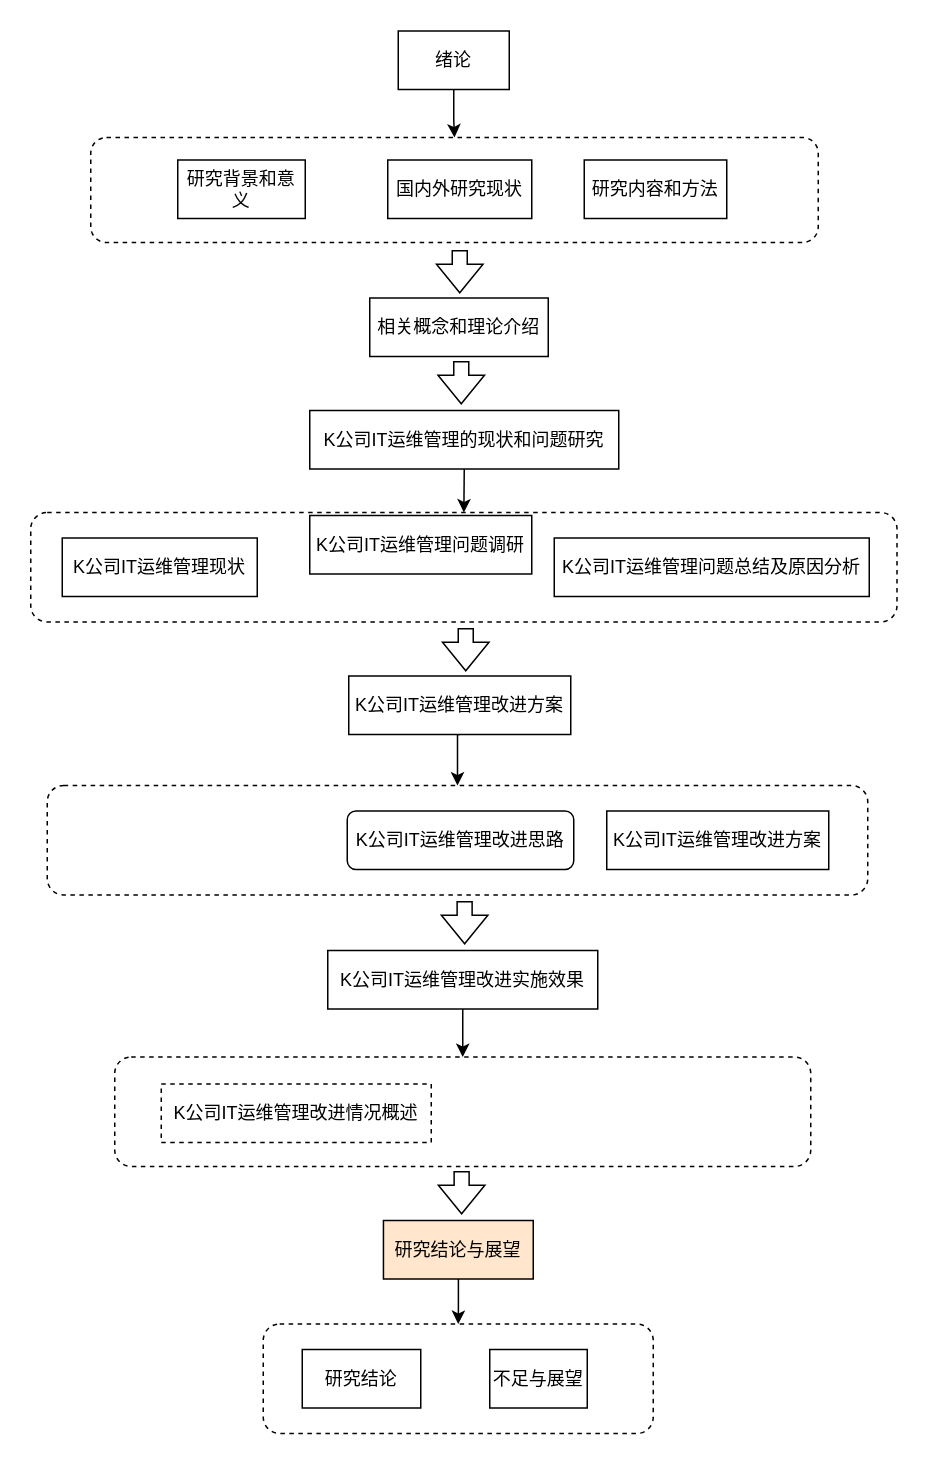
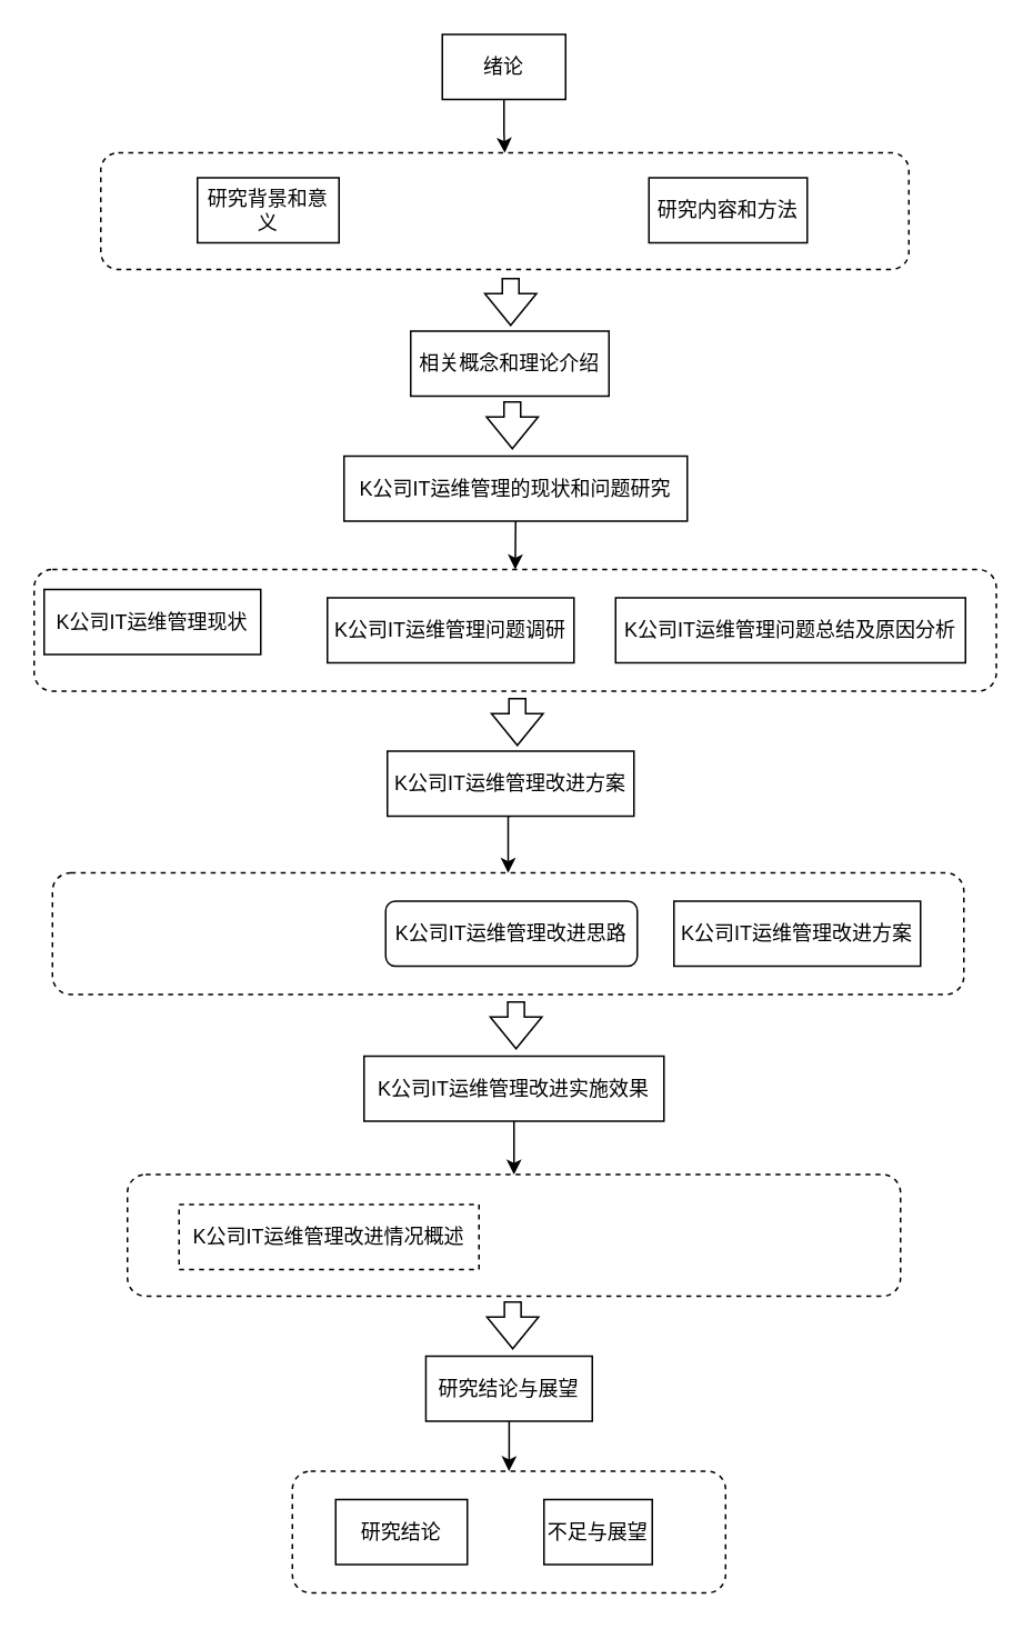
- <mxCell id="10" value="国内外研究现状" style="rounded=0;whiteSpace=wrap;html=1;" vertex="1" parent="1"><mxGeometry x="258" y="106" width="96" height="39" as="geometry" /></mxCell>
- <mxCell id="16" value="&lt;p class=&quot;MsoNormal&quot;&gt;&lt;font style=&quot;font-size: 12px;&quot;&gt;K公司IT运维管理问题调研&lt;/font&gt;&lt;/p&gt;" style="rounded=0;whiteSpace=wrap;html=1;" vertex="1" parent="1"><mxGeometry x="206" y="343" width="148" height="39" as="geometry" /></mxCell>
+ <mxCell id="16" value="&lt;p class=&quot;MsoNormal&quot;&gt;&lt;font style=&quot;font-size: 12px;&quot;&gt;K公司IT运维管理问题调研&lt;/font&gt;&lt;/p&gt;" style="rounded=0;whiteSpace=wrap;html=1;" vertex="1" parent="1"><mxGeometry x="196" y="358" width="148" height="39" as="geometry" /></mxCell>
- <mxCell id="15" value="&lt;p class=&quot;MsoNormal&quot;&gt;&lt;font style=&quot;font-size: 12px;&quot;&gt;K公司IT运维管理现状&lt;/font&gt;&lt;/p&gt;" style="rounded=0;whiteSpace=wrap;html=1;" vertex="1" parent="1"><mxGeometry x="41" y="358" width="130" height="39" as="geometry" /></mxCell>
+ <mxCell id="15" value="&lt;p class=&quot;MsoNormal&quot;&gt;&lt;font style=&quot;font-size: 12px;&quot;&gt;K公司IT运维管理现状&lt;/font&gt;&lt;/p&gt;" style="rounded=0;whiteSpace=wrap;html=1;" vertex="1" parent="1"><mxGeometry x="26" y="353" width="130" height="39" as="geometry" /></mxCell>
- <mxCell id="26" value="&lt;p class=&quot;MsoNormal&quot;&gt;&lt;font style=&quot;font-size: 12px;&quot;&gt;研究结论与展望&lt;/font&gt;&lt;/p&gt;" style="rounded=0;whiteSpace=wrap;html=1;fillColor=#ffe6cc;" vertex="1" parent="1"><mxGeometry x="255.13" y="813" width="99.87" height="39" as="geometry" /></mxCell>
+ <mxCell id="26" value="&lt;p class=&quot;MsoNormal&quot;&gt;&lt;font style=&quot;font-size: 12px;&quot;&gt;研究结论与展望&lt;/font&gt;&lt;/p&gt;" style="rounded=0;whiteSpace=wrap;html=1;" vertex="1" parent="1"><mxGeometry x="255.13" y="813" width="99.87" height="39" as="geometry" /></mxCell>
